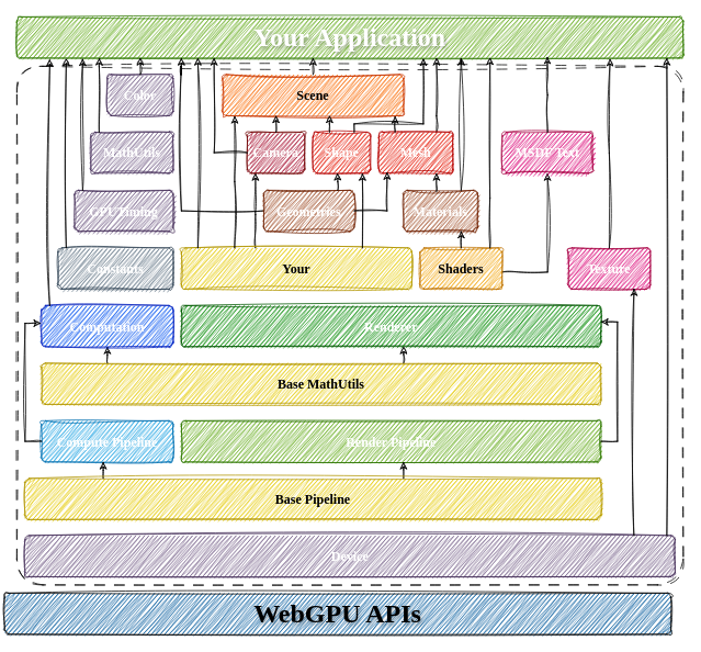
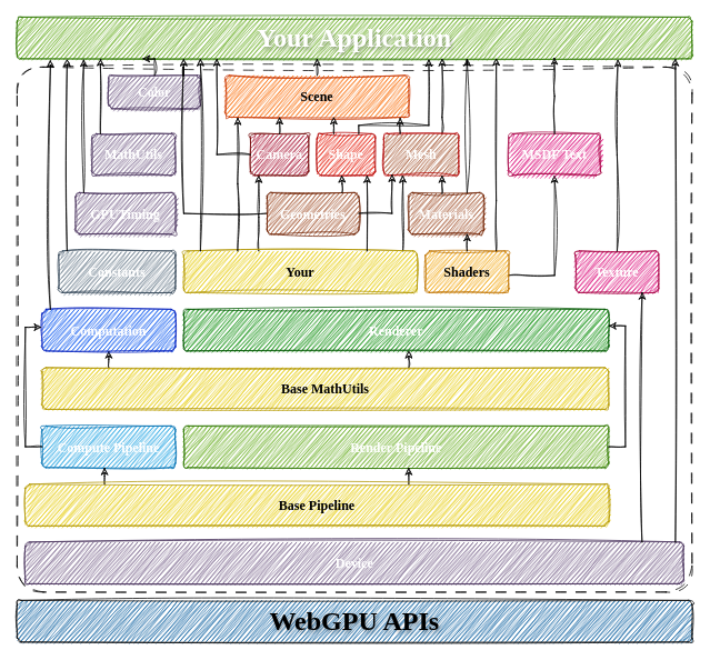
- <mxCell id="22" value="Color" style="rounded=1;arcSize=10;whiteSpace=wrap;html=1;align=center;fillColor=#76608a;strokeColor=#432D57;gradientDirection=north;fillStyle=zigzag;sketch=1;curveFitting=1;jiggle=2;fontFamily=Comic Sans MS;fontSize=16;fontStyle=1;labelBackgroundColor=none;labelBorderColor=none;textShadow=0;fontColor=light-dark(#FFFFFF,#FFFFFF);" parent="1" vertex="1"><mxGeometry x="130" y="90" width="80" height="50" as="geometry" /></mxCell>
+ <mxCell id="22" value="Color" style="rounded=1;arcSize=10;whiteSpace=wrap;html=1;align=center;fillColor=#76608a;strokeColor=#432D57;gradientDirection=north;fillStyle=zigzag;sketch=1;curveFitting=1;jiggle=2;fontFamily=Comic Sans MS;fontSize=16;fontStyle=1;labelBackgroundColor=none;labelBorderColor=none;textShadow=0;fontColor=light-dark(#FFFFFF,#FFFFFF);" parent="1" vertex="1"><mxGeometry x="130" y="90" width="110" height="40" as="geometry" /></mxCell>
- <mxCell id="35" value="Mesh" style="rounded=1;arcSize=10;whiteSpace=wrap;html=1;align=center;fillColor=#e51400;strokeColor=#B20000;gradientDirection=north;fillStyle=zigzag;sketch=1;curveFitting=1;jiggle=2;fontFamily=Comic Sans MS;fontSize=16;fontStyle=1;labelBackgroundColor=none;labelBorderColor=none;textShadow=0;fontColor=light-dark(#FFFFFF,#FFFFFF);" parent="1" vertex="1"><mxGeometry x="460" y="160" width="90" height="50" as="geometry" /></mxCell>
+ <mxCell id="35" value="Mesh" style="rounded=1;arcSize=10;whiteSpace=wrap;html=1;align=center;fillColor=#a0522d;strokeColor=#B20000;gradientDirection=north;fillStyle=zigzag;sketch=1;curveFitting=1;jiggle=2;fontFamily=Comic Sans MS;fontSize=16;fontStyle=1;labelBackgroundColor=none;labelBorderColor=none;textShadow=0;fontColor=light-dark(#FFFFFF,#FFFFFF);" parent="1" vertex="1"><mxGeometry x="460" y="160" width="90" height="50" as="geometry" /></mxCell>
+ <mxCell id="38" style="edgeStyle=orthogonalEdgeStyle;rounded=0;sketch=1;hachureGap=4;jiggle=2;curveFitting=1;orthogonalLoop=1;jettySize=auto;html=1;entryX=0.25;entryY=1;entryDx=0;entryDy=0;fontFamily=Architects Daughter;fontSource=https%3A%2F%2Ffonts.googleapis.com%2Fcss%3Ffamily%3DArchitects%2BDaughter;" parent="1" source="39" target="35" edge="1"><mxGeometry relative="1" as="geometry"><Array as="points"><mxPoint x="483" y="220" /><mxPoint x="483" y="220" /></Array></mxGeometry></mxCell>
- <mxCell id="2" value="WebGPU APIs" style="rounded=1;arcSize=10;whiteSpace=wrap;html=1;align=center;fillColor=light-dark(#005A9C,#005A9C);fontColor=#000000;strokeColor=default;gradientColor=none;gradientDirection=north;fillStyle=zigzag;sketch=1;curveFitting=1;jiggle=2;fontFamily=Comic Sans MS;fontSize=32;fontStyle=1;labelBackgroundColor=none;labelBorderColor=none;textShadow=1;" parent="1" vertex="1"><mxGeometry x="5" y="720" width="810" height="50" as="geometry" /></mxCell>
+ <mxCell id="2" value="WebGPU APIs" style="rounded=1;arcSize=10;whiteSpace=wrap;html=1;align=center;fillColor=light-dark(#005A9C,#005A9C);fontColor=#000000;strokeColor=default;gradientColor=none;gradientDirection=north;fillStyle=zigzag;sketch=1;curveFitting=1;jiggle=2;fontFamily=Comic Sans MS;fontSize=32;fontStyle=1;labelBackgroundColor=none;labelBorderColor=none;textShadow=1;" parent="1" vertex="1"><mxGeometry x="20" y="720" width="810" height="50" as="geometry" /></mxCell>
